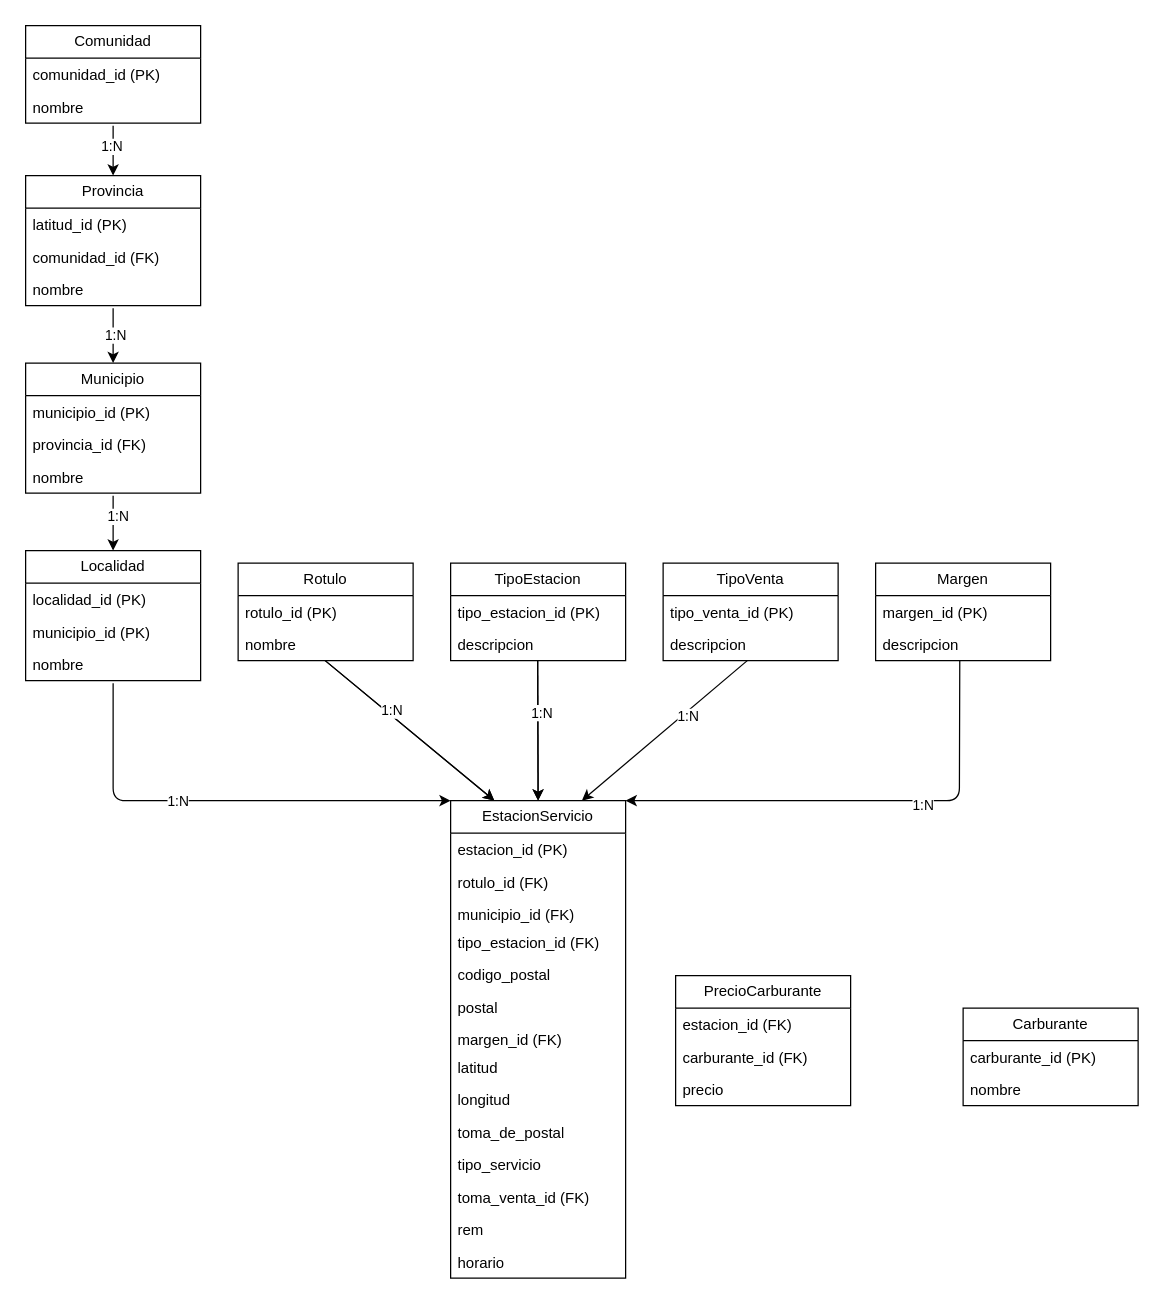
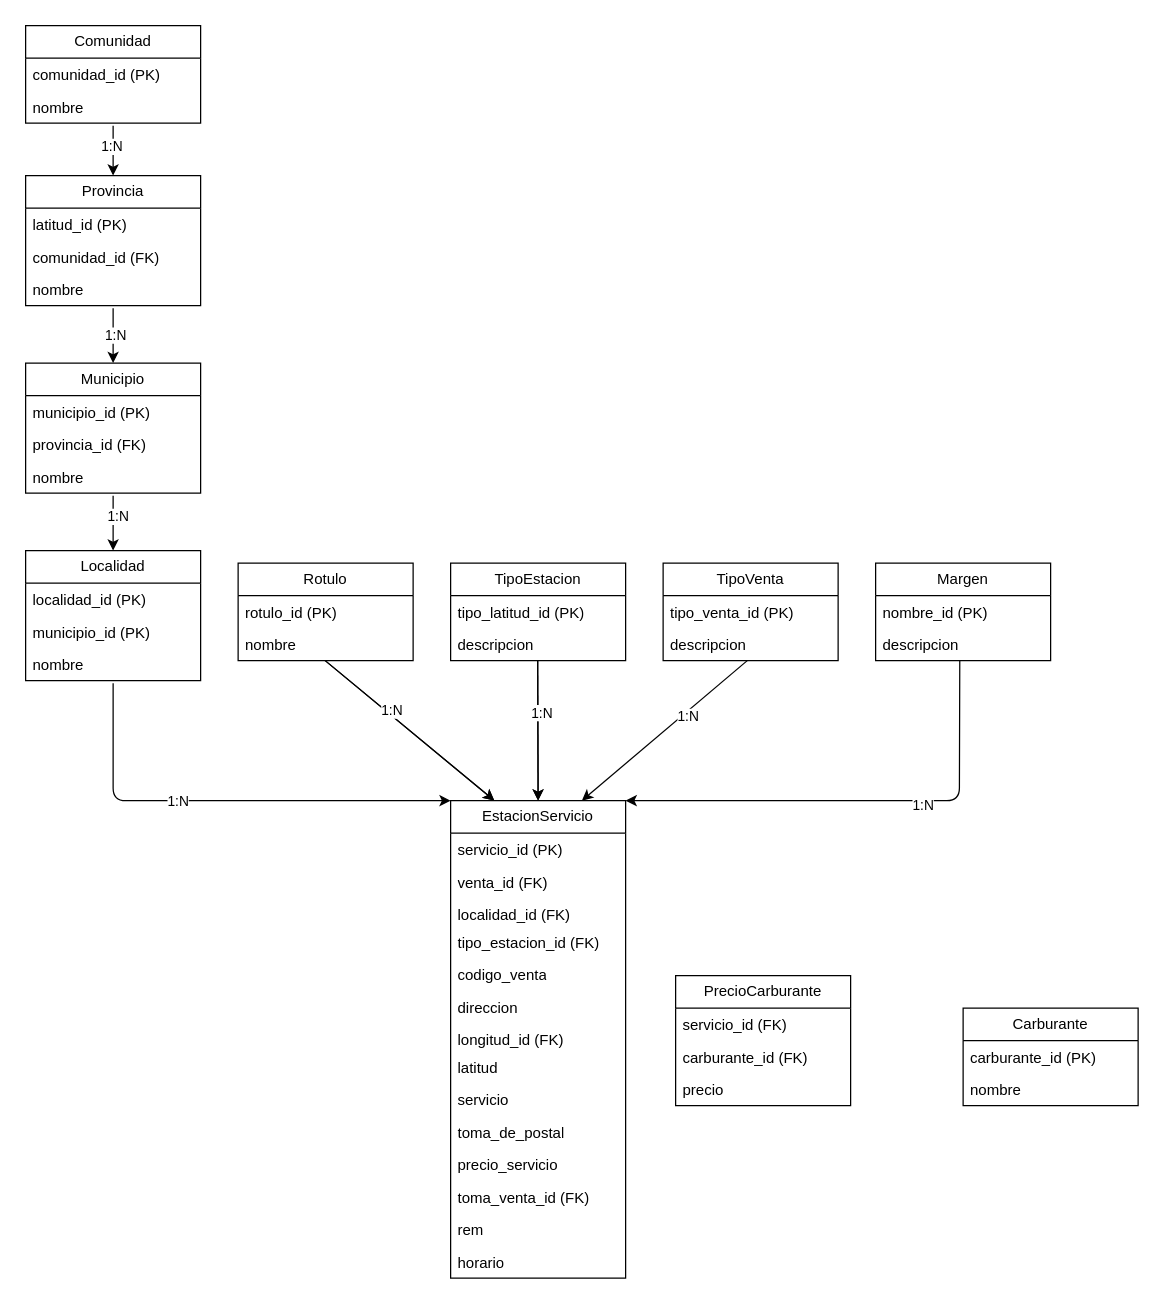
- <mxCell id="21" value="tipo_estacion_id (PK)" style="text;strokeColor=none;fillColor=none;align=left;verticalAlign=top;spacingLeft=4;spacingRight=4;overflow=hidden;rotatable=0;points=[[0,0.5],[1,0.5]];portConstraint=eastwest;whiteSpace=wrap;html=1;" vertex="1" parent="20"><mxGeometry y="26" width="140" height="26" as="geometry" /></mxCell>
+ <mxCell id="21" value="tipo_latitud_id (PK)" style="text;strokeColor=none;fillColor=none;align=left;verticalAlign=top;spacingLeft=4;spacingRight=4;overflow=hidden;rotatable=0;points=[[0,0.5],[1,0.5]];portConstraint=eastwest;whiteSpace=wrap;html=1;" vertex="1" parent="20"><mxGeometry y="26" width="140" height="26" as="geometry" /></mxCell>
- <mxCell id="27" value="margen_id (PK)" style="text;strokeColor=none;fillColor=none;align=left;verticalAlign=top;spacingLeft=4;spacingRight=4;overflow=hidden;rotatable=0;points=[[0,0.5],[1,0.5]];portConstraint=eastwest;whiteSpace=wrap;html=1;" vertex="1" parent="26"><mxGeometry y="26" width="140" height="26" as="geometry" /></mxCell>
+ <mxCell id="27" value="nombre_id (PK)" style="text;strokeColor=none;fillColor=none;align=left;verticalAlign=top;spacingLeft=4;spacingRight=4;overflow=hidden;rotatable=0;points=[[0,0.5],[1,0.5]];portConstraint=eastwest;whiteSpace=wrap;html=1;" vertex="1" parent="26"><mxGeometry y="26" width="140" height="26" as="geometry" /></mxCell>
- <mxCell id="30" value="estacion_id (PK)" style="text;strokeColor=none;fillColor=none;align=left;verticalAlign=top;spacingLeft=4;spacingRight=4;overflow=hidden;rotatable=0;points=[[0,0.5],[1,0.5]];portConstraint=eastwest;whiteSpace=wrap;html=1;" vertex="1" parent="29"><mxGeometry y="26" width="140" height="26" as="geometry" /></mxCell>
+ <mxCell id="30" value="servicio_id (PK)" style="text;strokeColor=none;fillColor=none;align=left;verticalAlign=top;spacingLeft=4;spacingRight=4;overflow=hidden;rotatable=0;points=[[0,0.5],[1,0.5]];portConstraint=eastwest;whiteSpace=wrap;html=1;" vertex="1" parent="29"><mxGeometry y="26" width="140" height="26" as="geometry" /></mxCell>
- <mxCell id="31" value="rotulo_id (FK)" style="text;strokeColor=none;fillColor=none;align=left;verticalAlign=top;spacingLeft=4;spacingRight=4;overflow=hidden;rotatable=0;points=[[0,0.5],[1,0.5]];portConstraint=eastwest;whiteSpace=wrap;html=1;" vertex="1" parent="29"><mxGeometry y="52" width="140" height="26" as="geometry" /></mxCell>
+ <mxCell id="31" value="venta_id (FK)" style="text;strokeColor=none;fillColor=none;align=left;verticalAlign=top;spacingLeft=4;spacingRight=4;overflow=hidden;rotatable=0;points=[[0,0.5],[1,0.5]];portConstraint=eastwest;whiteSpace=wrap;html=1;" vertex="1" parent="29"><mxGeometry y="52" width="140" height="26" as="geometry" /></mxCell>
- <mxCell id="32" value="municipio_id (FK)" style="text;strokeColor=none;fillColor=none;align=left;verticalAlign=top;spacingLeft=4;spacingRight=4;overflow=hidden;rotatable=0;points=[[0,0.5],[1,0.5]];portConstraint=eastwest;whiteSpace=wrap;html=1;" vertex="1" parent="29"><mxGeometry y="78" width="140" height="22" as="geometry" /></mxCell>
+ <mxCell id="32" value="localidad_id (FK)" style="text;strokeColor=none;fillColor=none;align=left;verticalAlign=top;spacingLeft=4;spacingRight=4;overflow=hidden;rotatable=0;points=[[0,0.5],[1,0.5]];portConstraint=eastwest;whiteSpace=wrap;html=1;" vertex="1" parent="29"><mxGeometry y="78" width="140" height="22" as="geometry" /></mxCell>
- <mxCell id="34" value="codigo_postal" style="text;strokeColor=none;fillColor=none;align=left;verticalAlign=top;spacingLeft=4;spacingRight=4;overflow=hidden;rotatable=0;points=[[0,0.5],[1,0.5]];portConstraint=eastwest;whiteSpace=wrap;html=1;" vertex="1" parent="29"><mxGeometry y="126" width="140" height="26" as="geometry" /></mxCell>
+ <mxCell id="34" value="codigo_venta" style="text;strokeColor=none;fillColor=none;align=left;verticalAlign=top;spacingLeft=4;spacingRight=4;overflow=hidden;rotatable=0;points=[[0,0.5],[1,0.5]];portConstraint=eastwest;whiteSpace=wrap;html=1;" vertex="1" parent="29"><mxGeometry y="126" width="140" height="26" as="geometry" /></mxCell>
- <mxCell id="35" value="postal" style="text;strokeColor=none;fillColor=none;align=left;verticalAlign=top;spacingLeft=4;spacingRight=4;overflow=hidden;rotatable=0;points=[[0,0.5],[1,0.5]];portConstraint=eastwest;whiteSpace=wrap;html=1;" vertex="1" parent="29"><mxGeometry y="152" width="140" height="26" as="geometry" /></mxCell>
+ <mxCell id="35" value="direccion" style="text;strokeColor=none;fillColor=none;align=left;verticalAlign=top;spacingLeft=4;spacingRight=4;overflow=hidden;rotatable=0;points=[[0,0.5],[1,0.5]];portConstraint=eastwest;whiteSpace=wrap;html=1;" vertex="1" parent="29"><mxGeometry y="152" width="140" height="26" as="geometry" /></mxCell>
- <mxCell id="45" value="estacion_id (FK)" style="text;strokeColor=none;fillColor=none;align=left;verticalAlign=top;spacingLeft=4;spacingRight=4;overflow=hidden;rotatable=0;points=[[0,0.5],[1,0.5]];portConstraint=eastwest;whiteSpace=wrap;html=1;" vertex="1" parent="44"><mxGeometry y="26" width="140" height="26" as="geometry" /></mxCell>
+ <mxCell id="45" value="servicio_id (FK)" style="text;strokeColor=none;fillColor=none;align=left;verticalAlign=top;spacingLeft=4;spacingRight=4;overflow=hidden;rotatable=0;points=[[0,0.5],[1,0.5]];portConstraint=eastwest;whiteSpace=wrap;html=1;" vertex="1" parent="44"><mxGeometry y="26" width="140" height="26" as="geometry" /></mxCell>
- <mxCell id="36" value="margen_id (FK)" style="text;strokeColor=none;fillColor=none;align=left;verticalAlign=top;spacingLeft=4;spacingRight=4;overflow=hidden;rotatable=0;points=[[0,0.5],[1,0.5]];portConstraint=eastwest;whiteSpace=wrap;html=1;" vertex="1" parent="29"><mxGeometry y="178" width="140" height="22" as="geometry" /></mxCell>
+ <mxCell id="36" value="longitud_id (FK)" style="text;strokeColor=none;fillColor=none;align=left;verticalAlign=top;spacingLeft=4;spacingRight=4;overflow=hidden;rotatable=0;points=[[0,0.5],[1,0.5]];portConstraint=eastwest;whiteSpace=wrap;html=1;" vertex="1" parent="29"><mxGeometry y="178" width="140" height="22" as="geometry" /></mxCell>
- <mxCell id="38" value="longitud" style="text;strokeColor=none;fillColor=none;align=left;verticalAlign=top;spacingLeft=4;spacingRight=4;overflow=hidden;rotatable=0;points=[[0,0.5],[1,0.5]];portConstraint=eastwest;whiteSpace=wrap;html=1;" vertex="1" parent="29"><mxGeometry y="226" width="140" height="26" as="geometry" /></mxCell>
+ <mxCell id="38" value="servicio" style="text;strokeColor=none;fillColor=none;align=left;verticalAlign=top;spacingLeft=4;spacingRight=4;overflow=hidden;rotatable=0;points=[[0,0.5],[1,0.5]];portConstraint=eastwest;whiteSpace=wrap;html=1;" vertex="1" parent="29"><mxGeometry y="226" width="140" height="26" as="geometry" /></mxCell>
- <mxCell id="40" value="tipo_servicio" style="text;strokeColor=none;fillColor=none;align=left;verticalAlign=top;spacingLeft=4;spacingRight=4;overflow=hidden;rotatable=0;points=[[0,0.5],[1,0.5]];portConstraint=eastwest;whiteSpace=wrap;html=1;" vertex="1" parent="29"><mxGeometry y="278" width="140" height="26" as="geometry" /></mxCell>
+ <mxCell id="40" value="precio_servicio" style="text;strokeColor=none;fillColor=none;align=left;verticalAlign=top;spacingLeft=4;spacingRight=4;overflow=hidden;rotatable=0;points=[[0,0.5],[1,0.5]];portConstraint=eastwest;whiteSpace=wrap;html=1;" vertex="1" parent="29"><mxGeometry y="278" width="140" height="26" as="geometry" /></mxCell>
